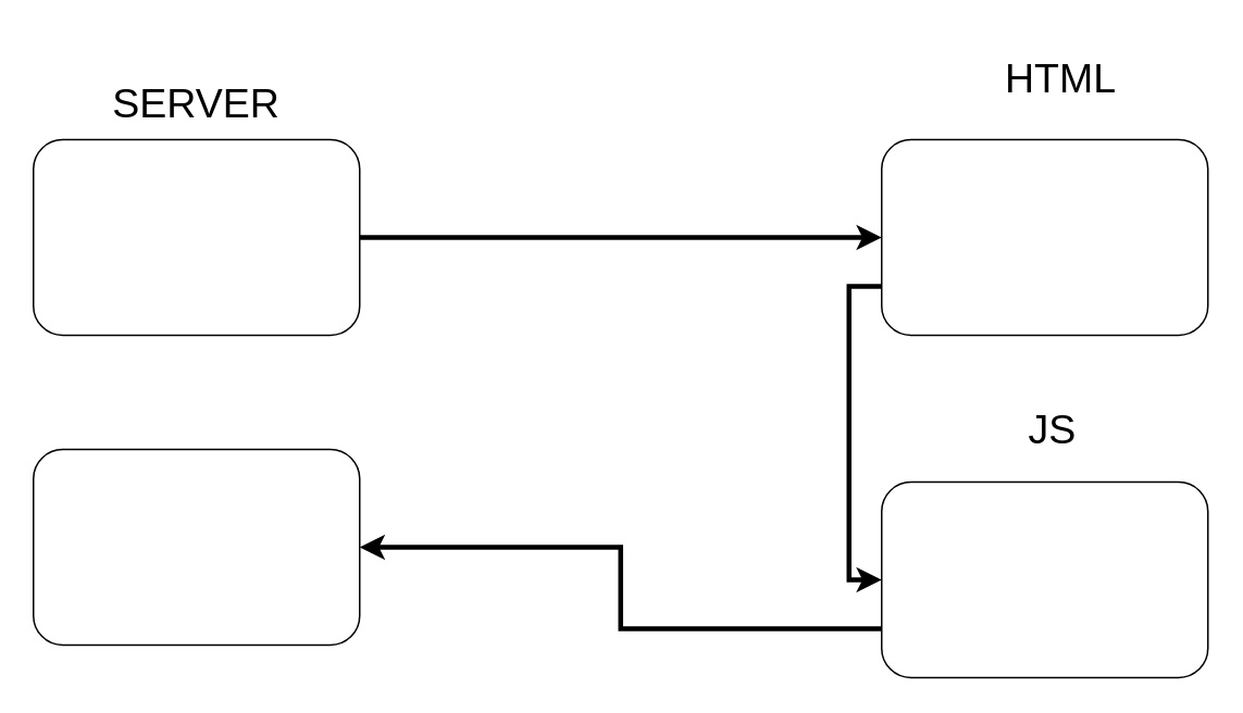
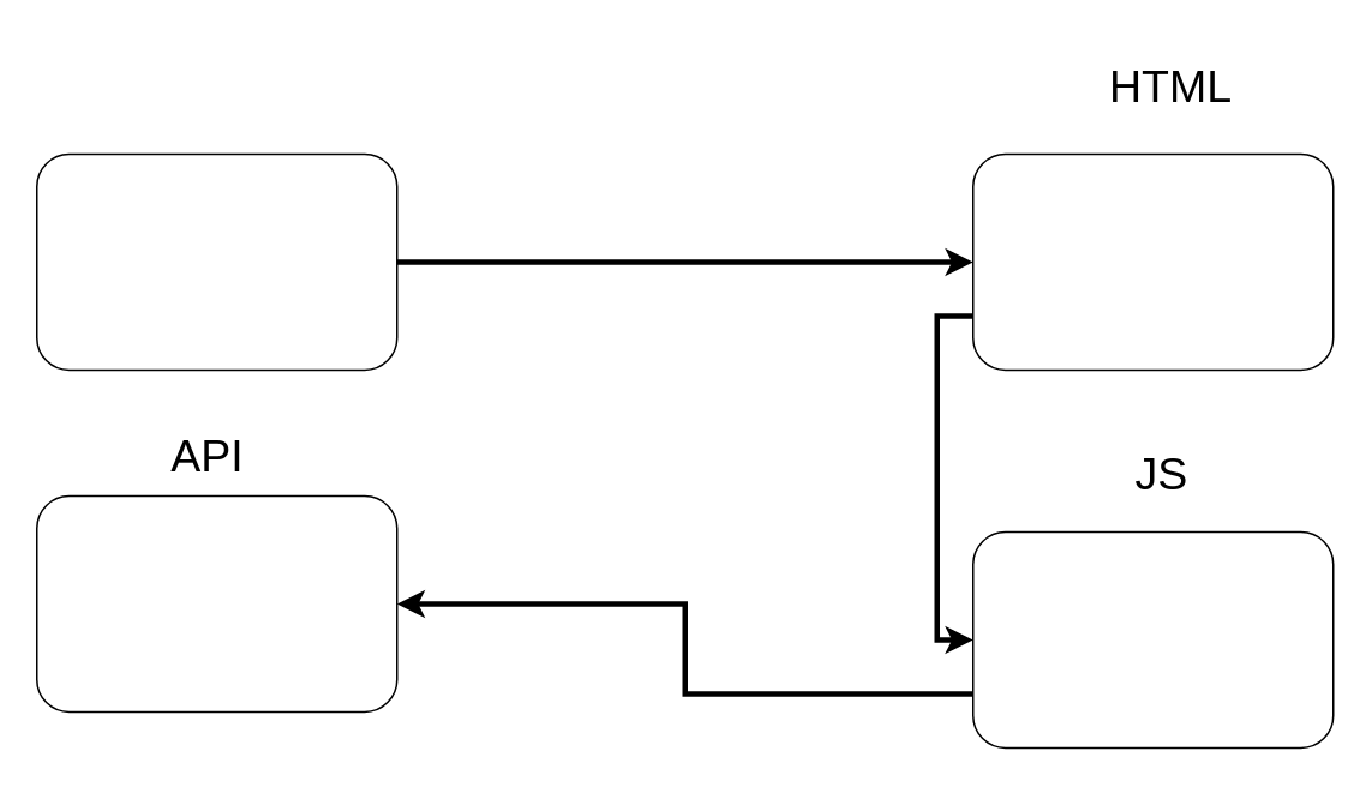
- <mxCell id="7" value="SERVER" style="text;strokeColor=none;fillColor=none;align=center;verticalAlign=middle;spacingLeft=4;spacingRight=4;overflow=hidden;points=[[0,0.5],[1,0.5]];portConstraint=eastwest;rotatable=0;fontSize=25;" vertex="1" parent="1"><mxGeometry x="65" y="35" width="110" height="50" as="geometry" /></mxCell>
+ <mxCell id="6" value="API" style="text;strokeColor=none;fillColor=none;align=center;verticalAlign=middle;spacingLeft=4;spacingRight=4;overflow=hidden;points=[[0,0.5],[1,0.5]];portConstraint=eastwest;rotatable=0;fontSize=25;" vertex="1" parent="1"><mxGeometry x="60" y="225" width="110" height="50" as="geometry" /></mxCell>
